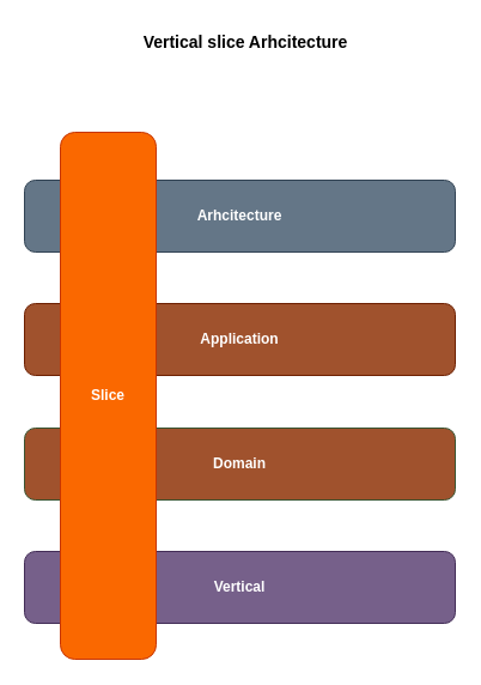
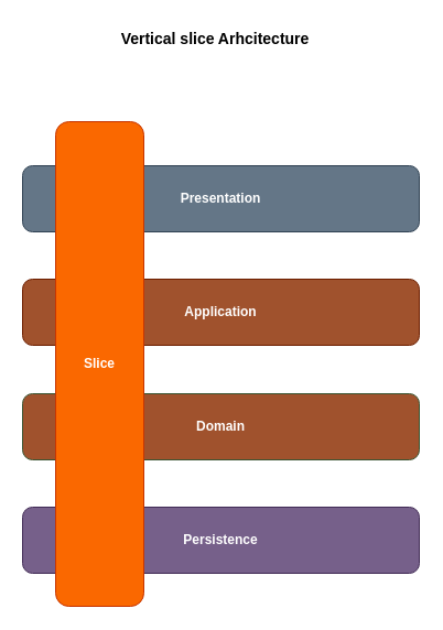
- <mxCell id="3" value="Vertical slice Arhcitecture" style="text;html=1;align=center;verticalAlign=middle;whiteSpace=wrap;rounded=0;fontStyle=1;fontSize=14;" vertex="1" parent="1"><mxGeometry x="80" y="20" width="250" height="30" as="geometry" /></mxCell>
+ <mxCell id="3" value="Vertical slice Arhcitecture" style="text;html=1;align=center;verticalAlign=middle;whiteSpace=wrap;rounded=0;fontStyle=1;fontSize=14;" vertex="1" parent="1"><mxGeometry x="70" y="20" width="250" height="30" as="geometry" /></mxCell>
- <mxCell id="2" value="Arhcitecture" style="rounded=1;whiteSpace=wrap;html=1;fillColor=#647687;strokeColor=#314354;fontColor=#ffffff;fontStyle=1" vertex="1" parent="1"><mxGeometry x="20" y="150" width="360" height="60" as="geometry" /></mxCell>
+ <mxCell id="2" value="Presentation" style="rounded=1;whiteSpace=wrap;html=1;fillColor=#647687;strokeColor=#314354;fontColor=#ffffff;fontStyle=1" vertex="1" parent="1"><mxGeometry x="20" y="150" width="360" height="60" as="geometry" /></mxCell>
- <mxCell id="6" value="Vertical" style="rounded=1;whiteSpace=wrap;html=1;fillColor=#76608a;strokeColor=#432D57;fontColor=#ffffff;fontStyle=1" vertex="1" parent="1"><mxGeometry x="20" y="460" width="360" height="60" as="geometry" /></mxCell>
+ <mxCell id="6" value="Persistence" style="rounded=1;whiteSpace=wrap;html=1;fillColor=#76608a;strokeColor=#432D57;fontColor=#ffffff;fontStyle=1" vertex="1" parent="1"><mxGeometry x="20" y="460" width="360" height="60" as="geometry" /></mxCell>
